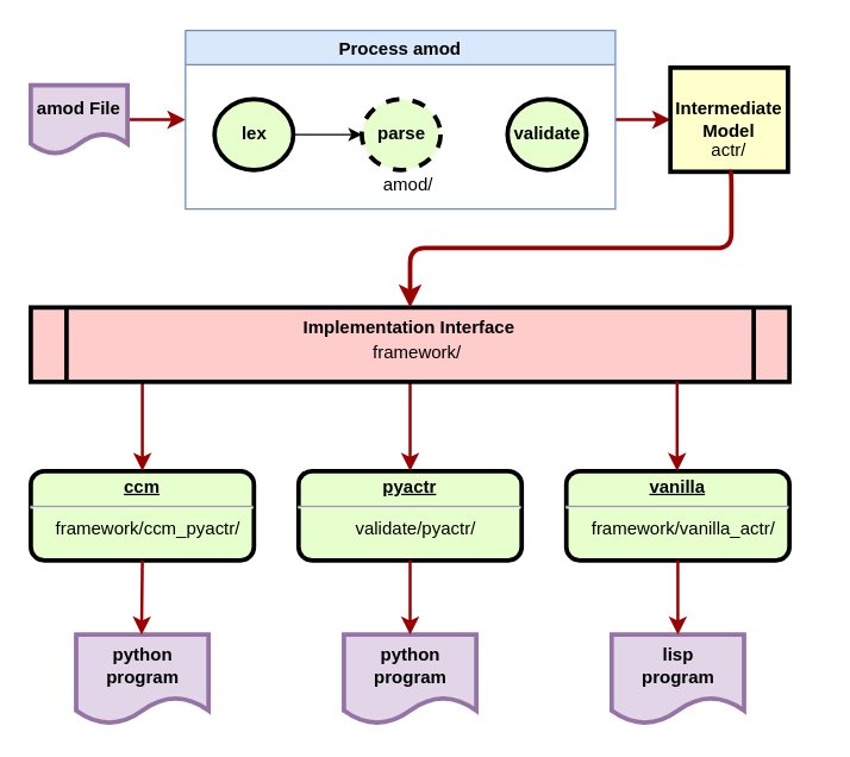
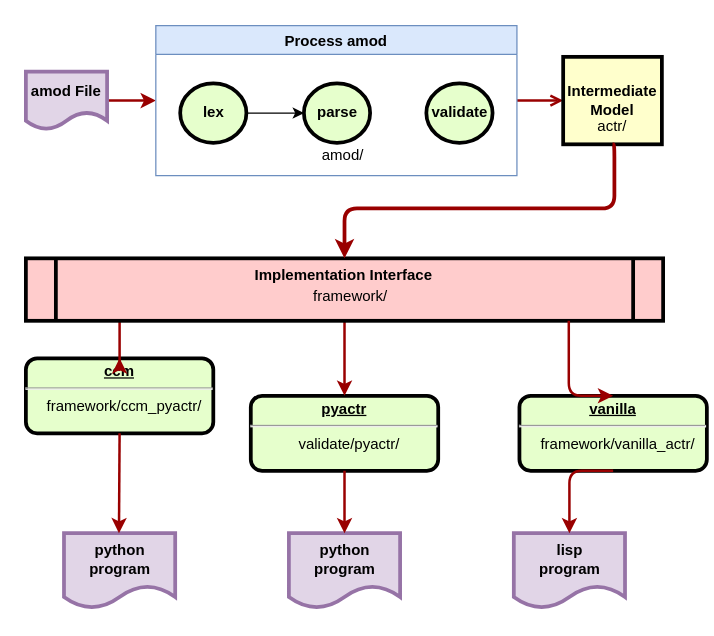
- <mxCell id="8" value="" style="edgeStyle=none;noEdgeStyle=1;strokeColor=#990000;strokeWidth=2;entryX=0;entryY=0.5;entryDx=0;entryDy=0;exitX=1;exitY=0.5;exitDx=0;exitDy=0;" parent="1" source="11" target="22" edge="1"><mxGeometry width="100" height="100" relative="1" as="geometry"><mxPoint x="444" y="96.25" as="sourcePoint" /><mxPoint x="501.5" y="79.5" as="targetPoint" /></mxGeometry></mxCell>
+ <mxCell id="8" value="" style="edgeStyle=none;noEdgeStyle=1;strokeColor=#990000;strokeWidth=2;entryX=0;entryY=0.5;entryDx=0;entryDy=0;exitX=1;exitY=0.5;exitDx=0;exitDy=0;endArrow=open;" parent="1" source="11" target="22" edge="1"><mxGeometry width="100" height="100" relative="1" as="geometry"><mxPoint x="444" y="96.25" as="sourcePoint" /><mxPoint x="501.5" y="79.5" as="targetPoint" /></mxGeometry></mxCell>
- <mxCell id="14" value="parse" style="ellipse;whiteSpace=wrap;html=1;align=center;verticalAlign=middle;rounded=1;fontStyle=1;strokeWidth=3;fillColor=#E6FFCC;dashed=1;" parent="12" vertex="1"><mxGeometry x="99" width="53" height="47.5" as="geometry" /></mxCell>
+ <mxCell id="14" value="parse" style="ellipse;whiteSpace=wrap;html=1;align=center;verticalAlign=middle;rounded=1;fontStyle=1;strokeWidth=3;fillColor=#E6FFCC;" parent="12" vertex="1"><mxGeometry x="99" width="53" height="47.5" as="geometry" /></mxCell>
- <mxCell id="3" value="&lt;p style=&quot;margin: 4px 0px 0px; text-decoration: underline;&quot;&gt;&lt;strong&gt;ccm&lt;/strong&gt;&lt;/p&gt;&lt;hr&gt;&lt;p style=&quot;margin: 0px 0px 0px 8px;&quot;&gt;&lt;span style=&quot;font-weight: normal&quot;&gt;framework/ccm_pyactr/&lt;/span&gt;&lt;/p&gt;" style="verticalAlign=middle;align=center;overflow=fill;fontSize=12;fontFamily=Helvetica;html=1;rounded=1;fontStyle=1;strokeWidth=3;fillColor=#E6FFCC" parent="1" vertex="1"><mxGeometry x="20" y="316.25" width="150" height="60" as="geometry" /></mxCell>
+ <mxCell id="3" value="&lt;p style=&quot;margin: 4px 0px 0px; text-decoration: underline;&quot;&gt;&lt;strong&gt;ccm&lt;/strong&gt;&lt;/p&gt;&lt;hr&gt;&lt;p style=&quot;margin: 0px 0px 0px 8px;&quot;&gt;&lt;span style=&quot;font-weight: normal&quot;&gt;framework/ccm_pyactr/&lt;/span&gt;&lt;/p&gt;" style="verticalAlign=middle;align=center;overflow=fill;fontSize=12;fontFamily=Helvetica;html=1;rounded=1;fontStyle=1;strokeWidth=3;fillColor=#E6FFCC" parent="1" vertex="1"><mxGeometry x="20" y="286.25" width="150" height="60" as="geometry" /></mxCell>
- <mxCell id="2" value="&lt;p style=&quot;margin: 0px ; margin-top: 4px ; text-align: center ; text-decoration: underline&quot;&gt;&lt;strong&gt;vanilla&lt;/strong&gt;&lt;/p&gt;&lt;hr&gt;&lt;p style=&quot;margin: 0px ; margin-left: 8px&quot;&gt;&lt;span style=&quot;font-weight: 400&quot;&gt;framework/vanilla_actr/&lt;/span&gt;&lt;br&gt;&lt;/p&gt;" style="verticalAlign=middle;align=center;overflow=fill;fontSize=12;fontFamily=Helvetica;html=1;rounded=1;fontStyle=1;strokeWidth=3;fillColor=#E6FFCC" parent="1" vertex="1"><mxGeometry x="380" y="316.25" width="150" height="60" as="geometry" /></mxCell>
+ <mxCell id="2" value="&lt;p style=&quot;margin: 0px ; margin-top: 4px ; text-align: center ; text-decoration: underline&quot;&gt;&lt;strong&gt;vanilla&lt;/strong&gt;&lt;/p&gt;&lt;hr&gt;&lt;p style=&quot;margin: 0px ; margin-left: 8px&quot;&gt;&lt;span style=&quot;font-weight: 400&quot;&gt;framework/vanilla_actr/&lt;/span&gt;&lt;br&gt;&lt;/p&gt;" style="verticalAlign=middle;align=center;overflow=fill;fontSize=12;fontFamily=Helvetica;html=1;rounded=1;fontStyle=1;strokeWidth=3;fillColor=#E6FFCC" parent="1" vertex="1"><mxGeometry x="415" y="316.25" width="150" height="60" as="geometry" /></mxCell>
